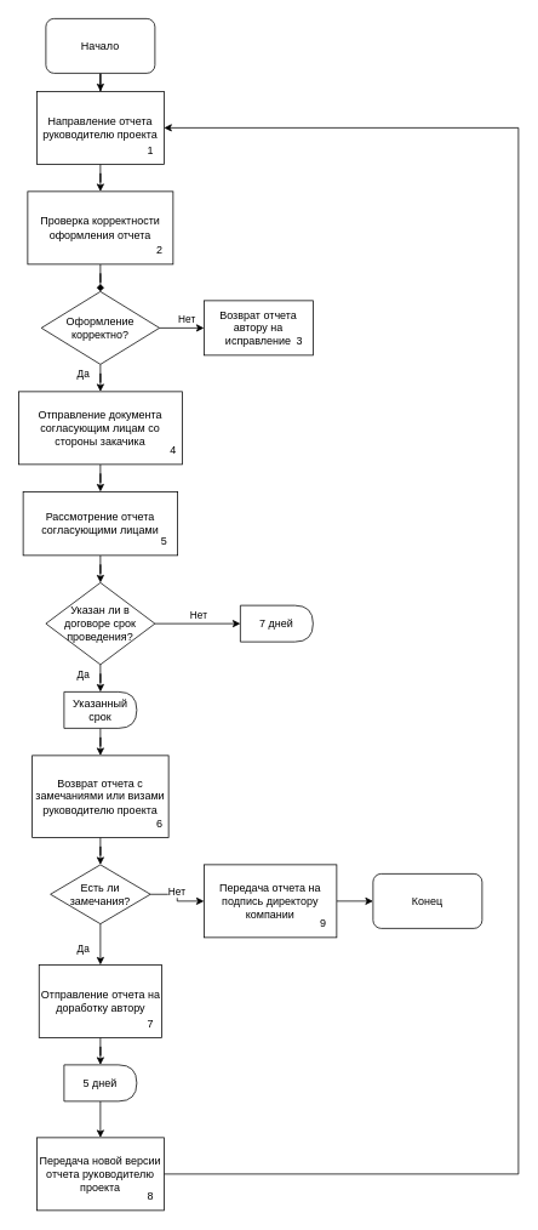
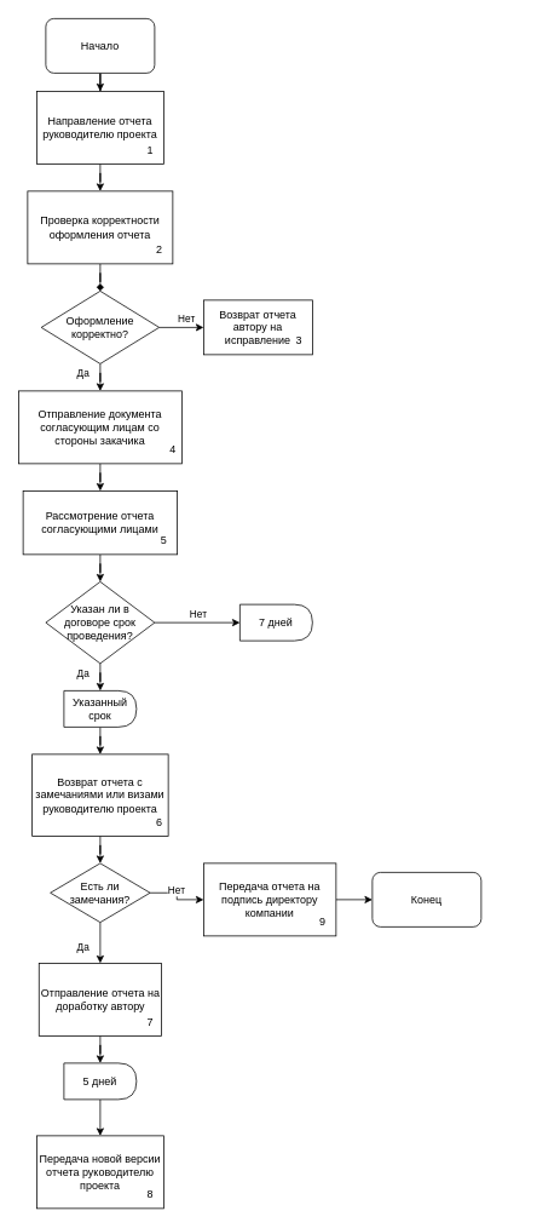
- <mxCell id="40" style="edgeStyle=orthogonalEdgeStyle;rounded=0;orthogonalLoop=1;jettySize=auto;html=1;entryX=1;entryY=0.5;entryDx=0;entryDy=0;" edge="1" parent="1" source="41" target="5"><mxGeometry relative="1" as="geometry"><Array as="points"><mxPoint x="570" y="1290" /><mxPoint x="570" y="140" /></Array></mxGeometry></mxCell>
